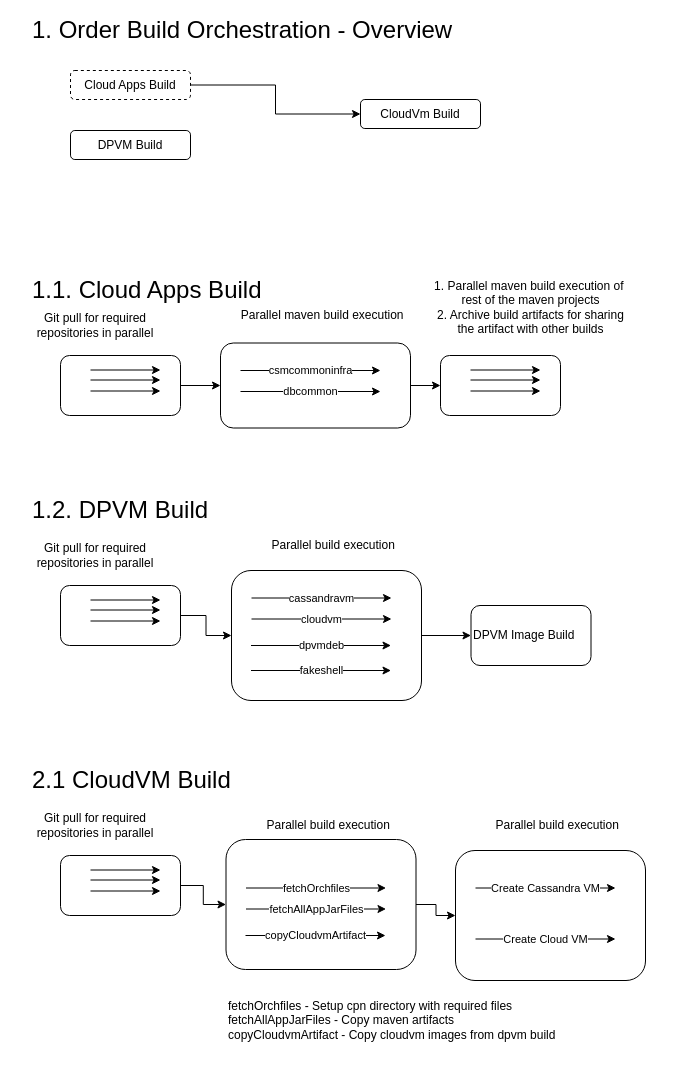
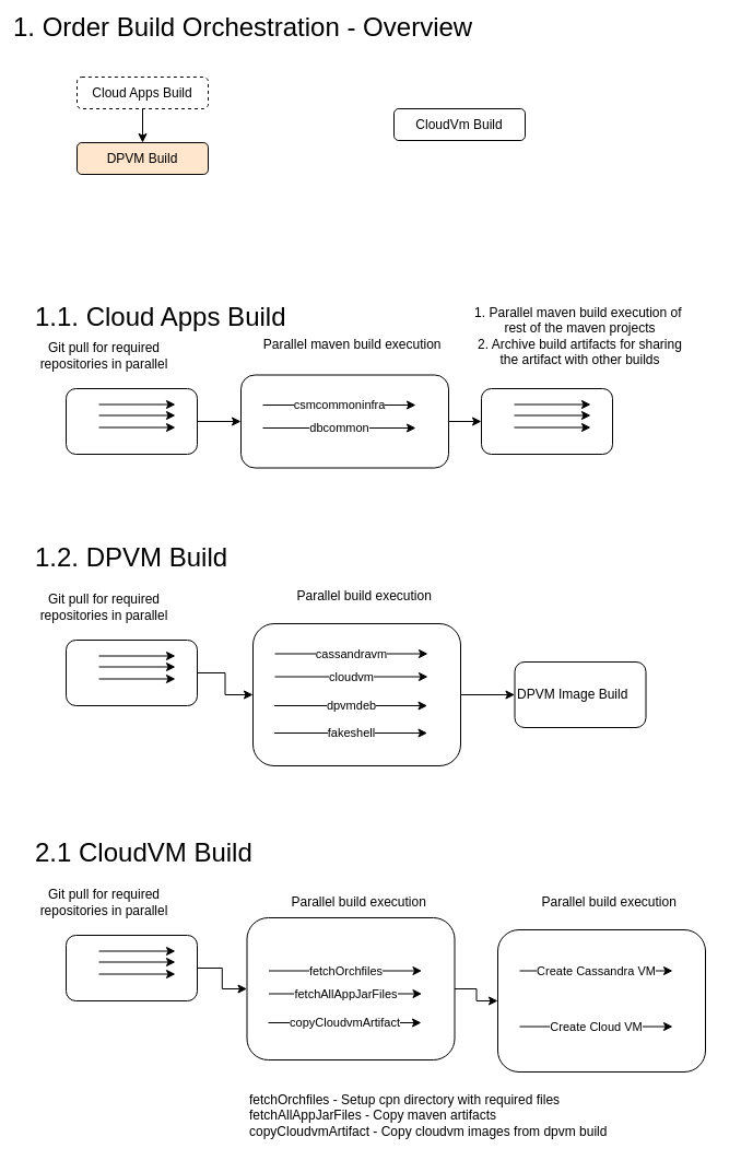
- <mxCell id="12" value="&lt;font style=&quot;font-size: 24px&quot;&gt;1. Order Build Orchestration - Overview&lt;/font&gt;" style="text;html=1;strokeColor=none;fillColor=none;align=left;verticalAlign=middle;whiteSpace=wrap;rounded=0;" vertex="1" parent="1"><mxGeometry y="20" width="460" height="20" as="geometry" x="30" /></mxCell>
+ <mxCell id="12" value="&lt;font style=&quot;font-size: 24px&quot;&gt;1. Order Build Orchestration - Overview&lt;/font&gt;" style="text;html=1;strokeColor=none;fillColor=none;align=left;verticalAlign=middle;whiteSpace=wrap;rounded=0;" vertex="1" parent="1"><mxGeometry x="10" y="15" width="460" height="20" as="geometry" /></mxCell>
- <mxCell id="8" style="edgeStyle=orthogonalEdgeStyle;rounded=0;orthogonalLoop=1;jettySize=auto;html=1;" edge="1" parent="1" source="9" target="11"><mxGeometry relative="1" as="geometry" /></mxCell>
+ <mxCell id="8" style="edgeStyle=orthogonalEdgeStyle;rounded=0;orthogonalLoop=1;jettySize=auto;html=1;" edge="1" parent="1" source="9" target="10"><mxGeometry relative="1" as="geometry" /></mxCell>
- <mxCell id="10" value="DPVM Build" style="rounded=1;whiteSpace=wrap;html=1;" vertex="1" parent="1"><mxGeometry x="70" y="130" width="120" height="29" as="geometry" /></mxCell>
+ <mxCell id="10" value="DPVM Build" style="rounded=1;whiteSpace=wrap;html=1;fillColor=#ffe6cc;" vertex="1" parent="1"><mxGeometry x="70" y="130" width="120" height="29" as="geometry" /></mxCell>
